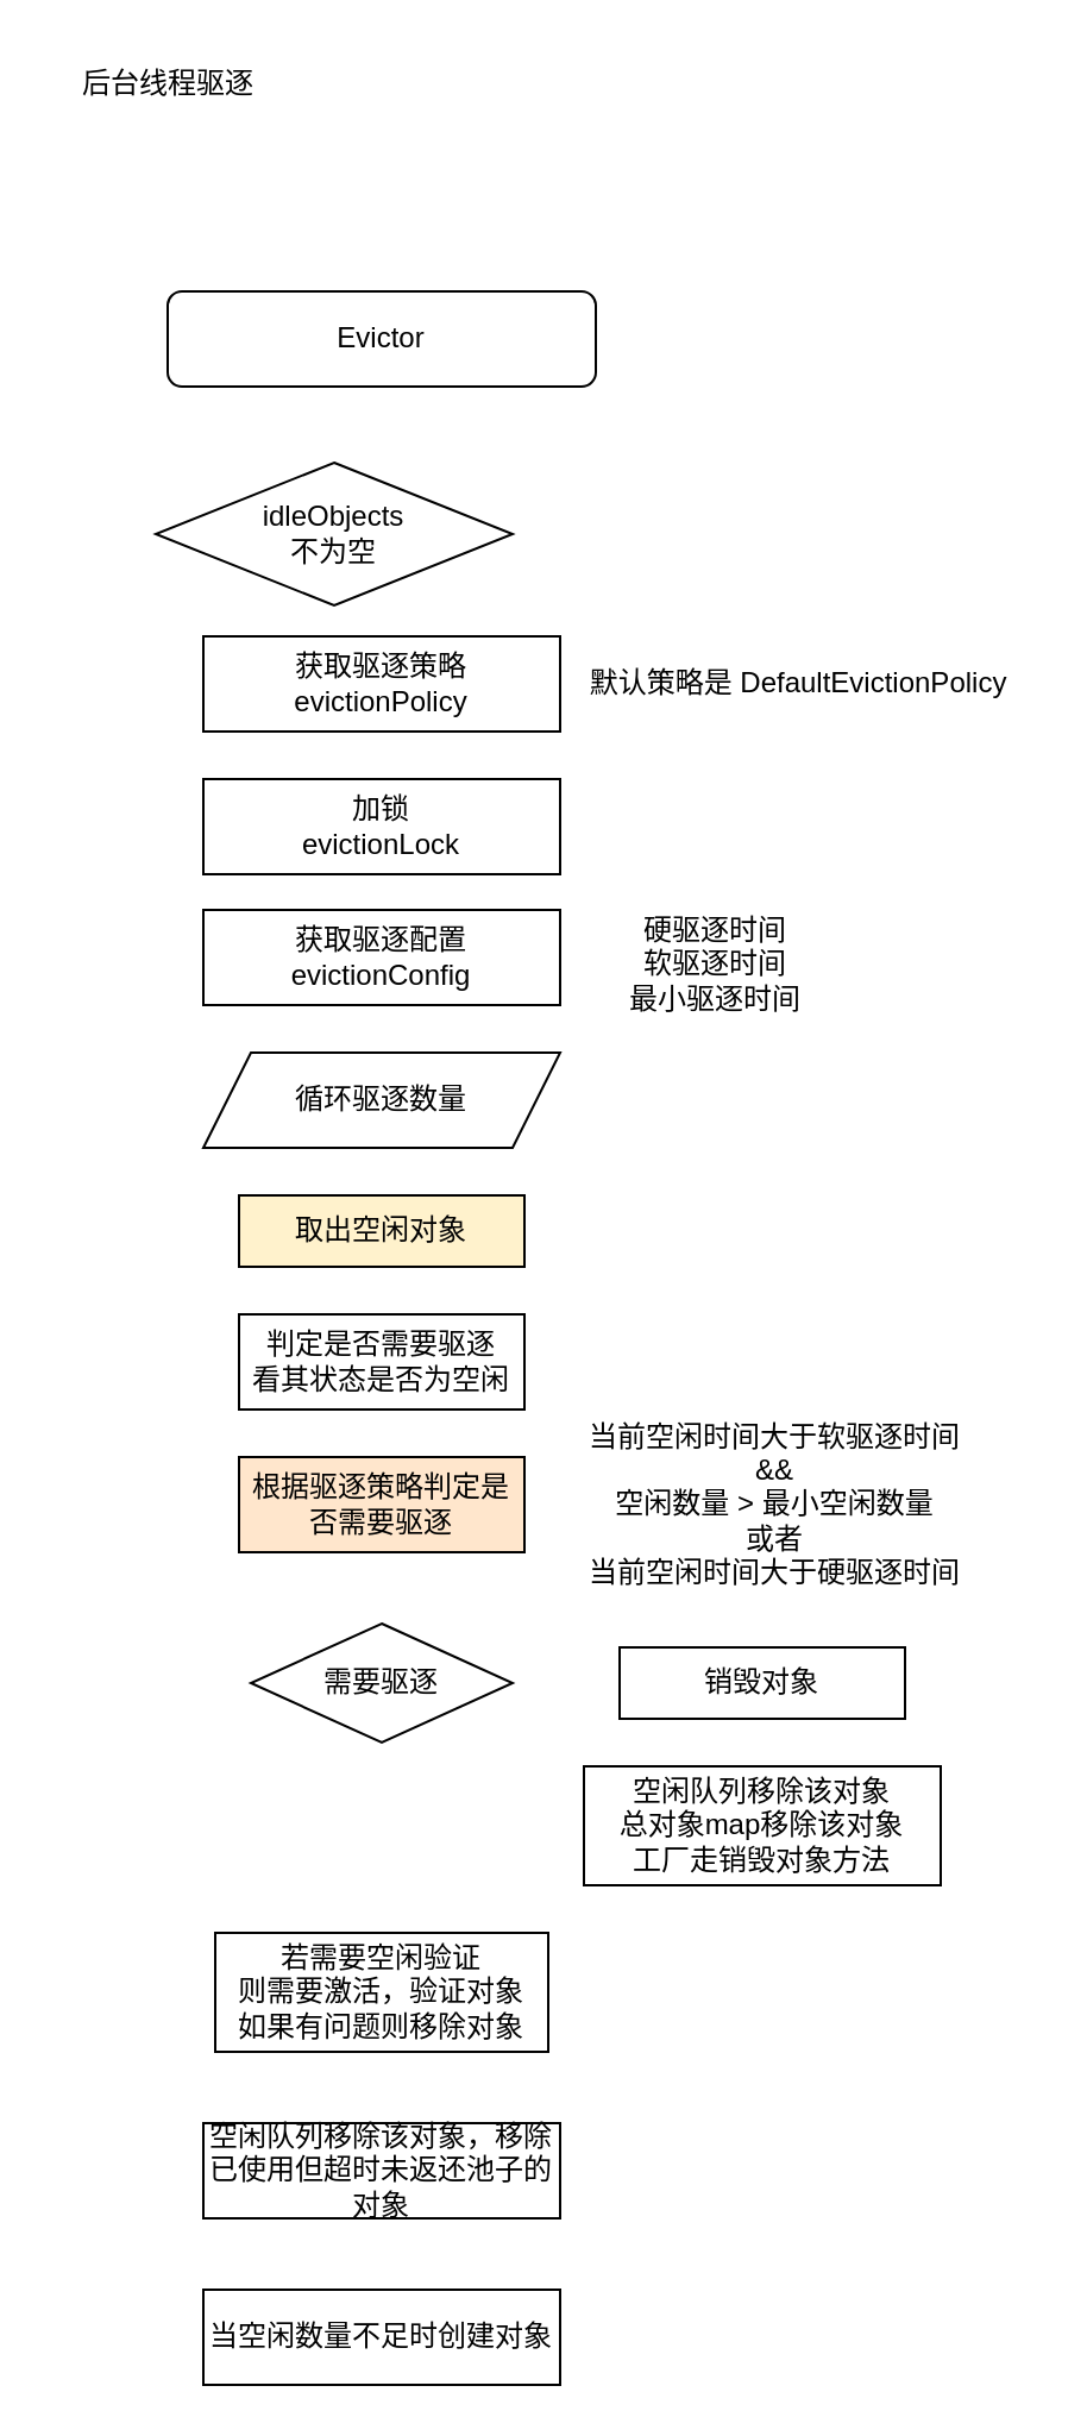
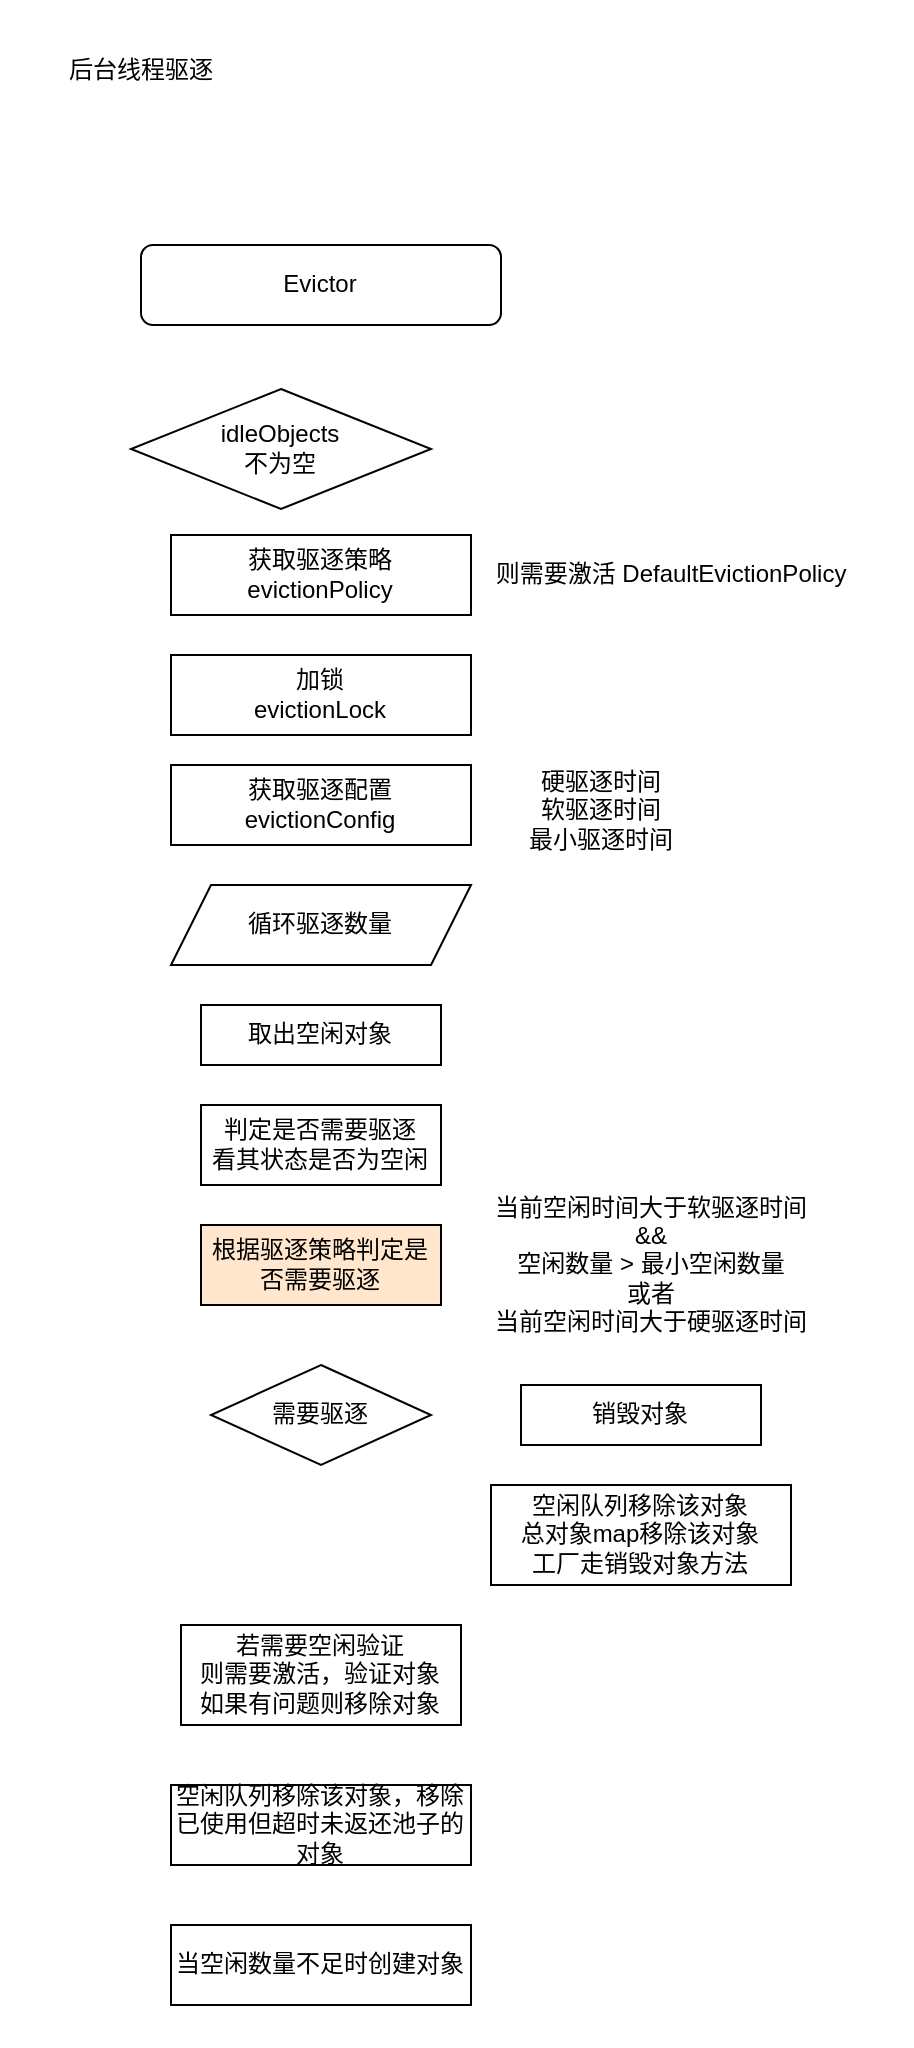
- <mxCell id="6" value="默认策略是&amp;nbsp;DefaultEvictionPolicy" style="text;html=1;align=center;verticalAlign=middle;resizable=0;points=[];autosize=1;strokeColor=none;fillColor=none;" vertex="1" parent="1"><mxGeometry x="235" y="272" width="200" height="30" as="geometry" /></mxCell>
+ <mxCell id="6" value="则需要激活&amp;nbsp;DefaultEvictionPolicy" style="text;html=1;align=center;verticalAlign=middle;resizable=0;points=[];autosize=1;strokeColor=none;fillColor=none;" vertex="1" parent="1"><mxGeometry x="235" y="272" width="200" height="30" as="geometry" /></mxCell>
- <mxCell id="11" value="取出空闲对象" style="rounded=0;whiteSpace=wrap;html=1;fillColor=#fff2cc;" vertex="1" parent="1"><mxGeometry x="100" y="502" width="120" height="30" as="geometry" /></mxCell>
+ <mxCell id="11" value="取出空闲对象" style="rounded=0;whiteSpace=wrap;html=1;" vertex="1" parent="1"><mxGeometry x="100" y="502" width="120" height="30" as="geometry" /></mxCell>
